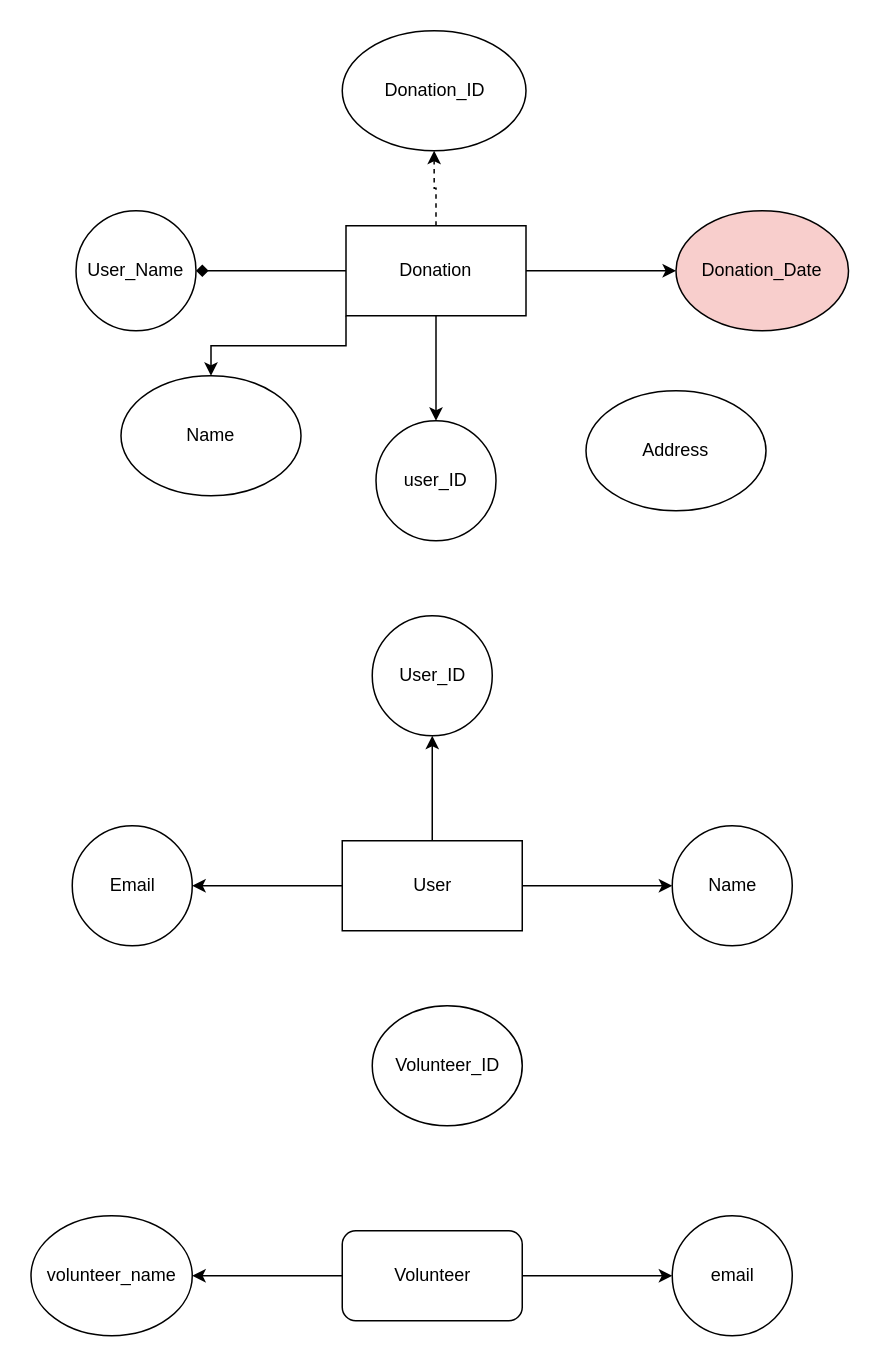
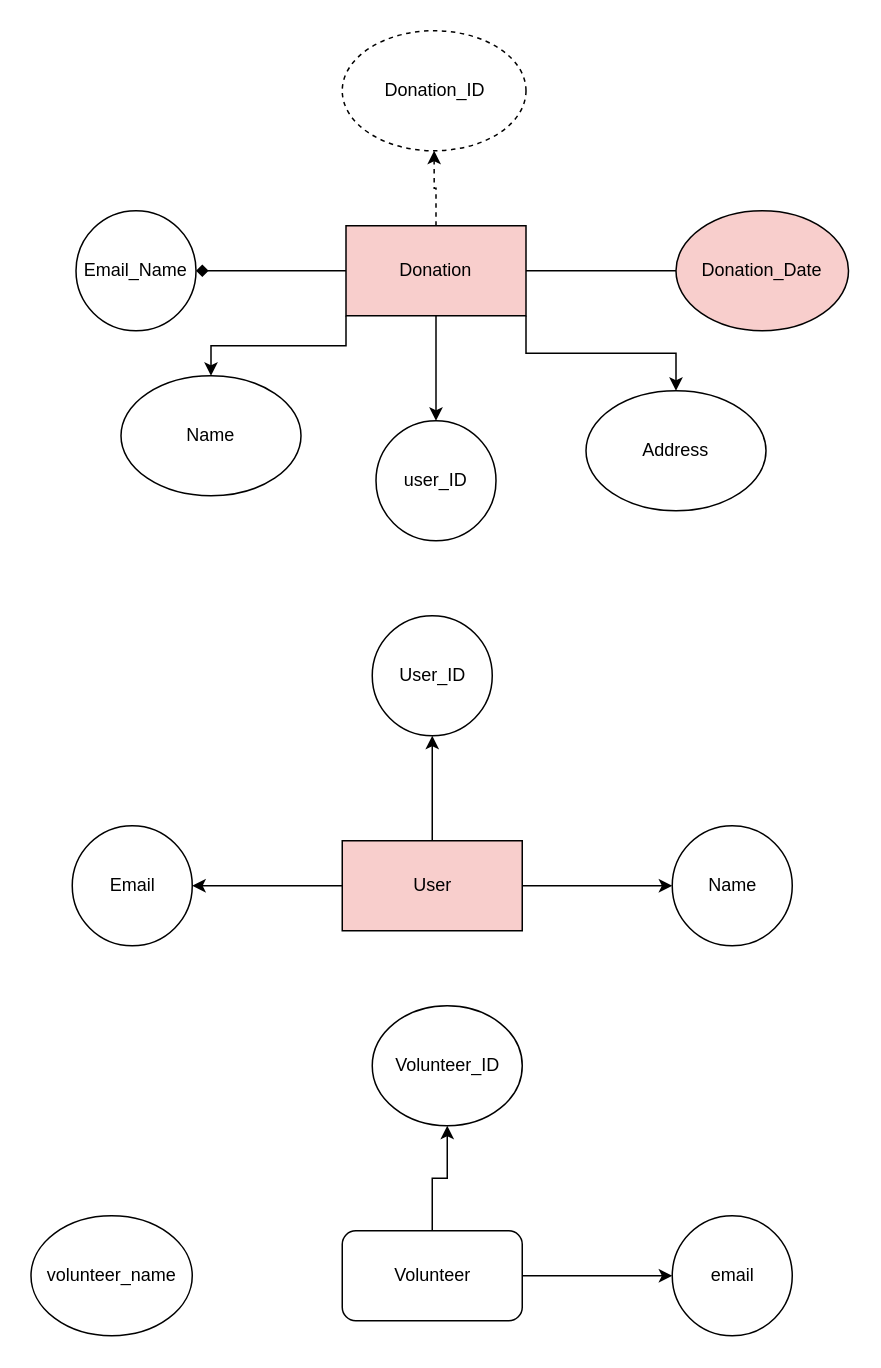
- <mxCell id="9" value="Donation_ID" style="ellipse;whiteSpace=wrap;html=1;rounded=0;" vertex="1" parent="1"><mxGeometry x="227.5" y="20" width="122.5" height="80" as="geometry" /></mxCell>
+ <mxCell id="9" value="Donation_ID" style="ellipse;whiteSpace=wrap;html=1;rounded=0;dashed=1;" vertex="1" parent="1"><mxGeometry x="227.5" y="20" width="122.5" height="80" as="geometry" /></mxCell>
- <mxCell id="12" value="User_Name" style="ellipse;whiteSpace=wrap;html=1;rounded=0;" vertex="1" parent="1"><mxGeometry x="50" y="140" width="80" height="80" as="geometry" /></mxCell>
+ <mxCell id="12" value="Email_Name" style="ellipse;whiteSpace=wrap;html=1;rounded=0;" vertex="1" parent="1"><mxGeometry x="50" y="140" width="80" height="80" as="geometry" /></mxCell>
- <mxCell id="8" value="Donation" style="rounded=0;whiteSpace=wrap;html=1;" vertex="1" parent="1"><mxGeometry x="230" y="150" width="120" height="60" as="geometry" /></mxCell>
+ <mxCell id="8" value="Donation" style="rounded=0;whiteSpace=wrap;html=1;fillColor=#f8cecc;" vertex="1" parent="1"><mxGeometry x="230" y="150" width="120" height="60" as="geometry" /></mxCell>
- <mxCell id="3" value="" style="edgeStyle=orthogonalEdgeStyle;rounded=0;orthogonalLoop=1;jettySize=auto;html=1;" edge="1" parent="1" source="8" target="10"><mxGeometry relative="1" as="geometry" /></mxCell>
+ <mxCell id="3" value="" style="edgeStyle=orthogonalEdgeStyle;rounded=0;orthogonalLoop=1;jettySize=auto;html=1;endArrow=none;" edge="1" parent="1" source="8" target="10"><mxGeometry relative="1" as="geometry" /></mxCell>
+ <mxCell id="7" style="edgeStyle=orthogonalEdgeStyle;rounded=0;orthogonalLoop=1;jettySize=auto;html=1;exitX=1;exitY=1;exitDx=0;exitDy=0;" edge="1" parent="1" source="8" target="21"><mxGeometry relative="1" as="geometry"><mxPoint x="460" y="270" as="targetPoint" /></mxGeometry></mxCell>
- <mxCell id="16" value="User" style="rounded=0;whiteSpace=wrap;html=1;" vertex="1" parent="1"><mxGeometry x="227.5" y="560" width="120" height="60" as="geometry" /></mxCell>
+ <mxCell id="16" value="User" style="rounded=0;whiteSpace=wrap;html=1;fillColor=#f8cecc;" vertex="1" parent="1"><mxGeometry x="227.5" y="560" width="120" height="60" as="geometry" /></mxCell>
- <mxCell id="22" value="" style="edgeStyle=orthogonalEdgeStyle;rounded=0;orthogonalLoop=1;jettySize=auto;html=1;" edge="1" parent="1" source="24" target="25"><mxGeometry relative="1" as="geometry" /></mxCell>
+ <mxCell id="22" value="" style="edgeStyle=orthogonalEdgeStyle;rounded=0;orthogonalLoop=1;jettySize=auto;html=1;" edge="1" parent="1" source="24" target="26"><mxGeometry relative="1" as="geometry" /></mxCell>
